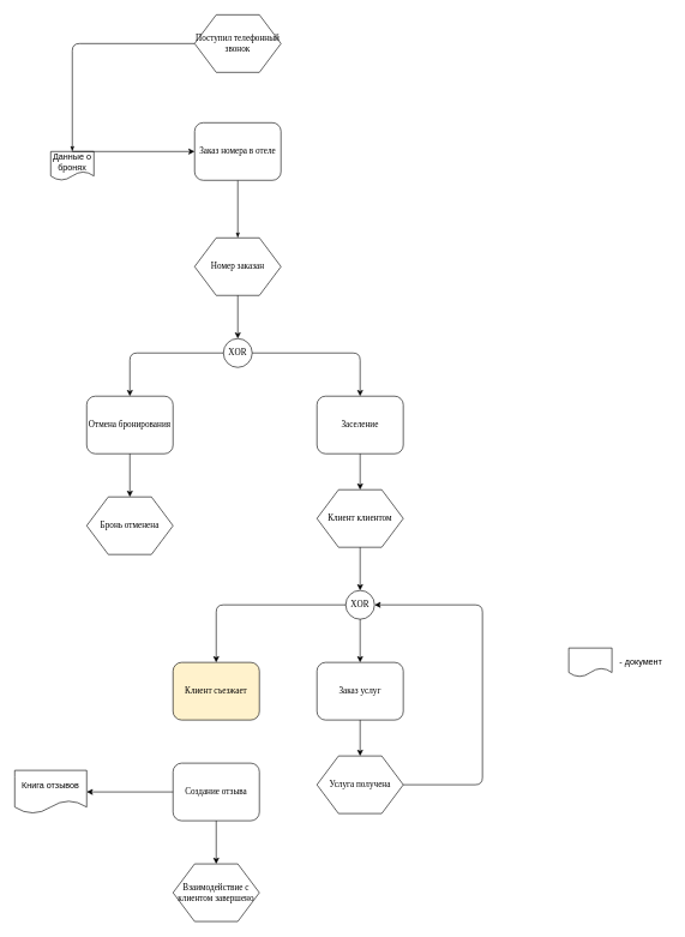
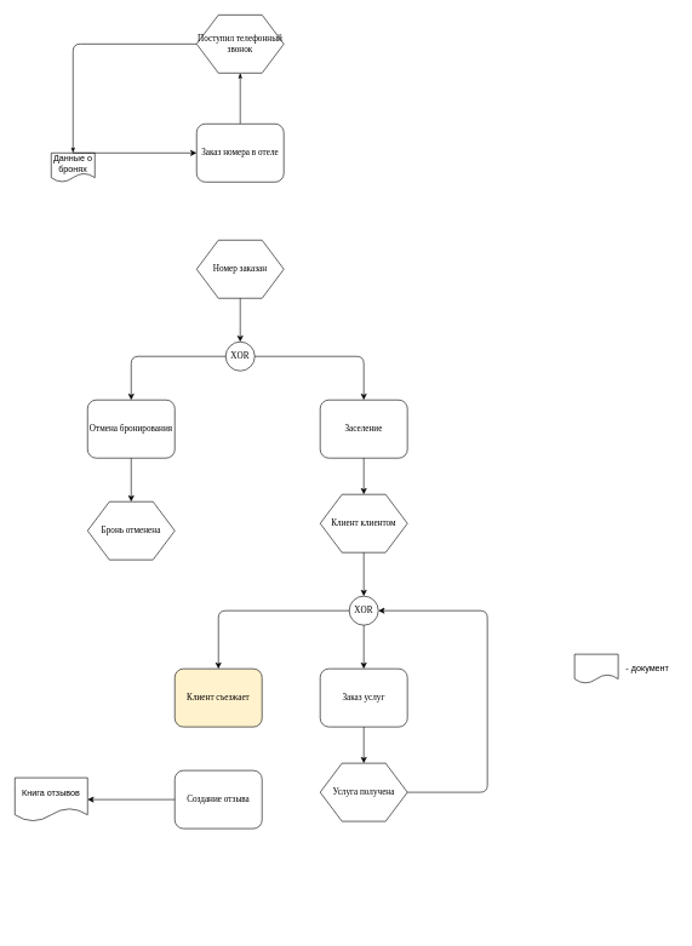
- <mxCell id="4" style="edgeStyle=orthogonalEdgeStyle;rounded=1;html=1;labelBackgroundColor=none;startArrow=none;startFill=0;startSize=5;endArrow=classicThin;endFill=1;endSize=5;jettySize=auto;orthogonalLoop=1;strokeWidth=1;fontFamily=Verdana;fontSize=8;entryX=0.5;entryY=0;entryDx=0;entryDy=0;entryPerimeter=0;" parent="1" source="5" target="11" edge="1"><mxGeometry relative="1" as="geometry"><mxPoint x="330" y="310" as="targetPoint" /></mxGeometry></mxCell>
+ <mxCell id="4" style="edgeStyle=orthogonalEdgeStyle;rounded=1;html=1;labelBackgroundColor=none;startArrow=none;startFill=0;startSize=5;endArrow=classicThin;endFill=1;endSize=5;jettySize=auto;orthogonalLoop=1;strokeWidth=1;fontFamily=Verdana;fontSize=8;" parent="1" source="5" target="3" edge="1"><mxGeometry relative="1" as="geometry"><mxPoint x="330" y="310" as="targetPoint" /></mxGeometry></mxCell>
- <mxCell id="28" value="" style="endArrow=classic;html=1;exitX=0.5;exitY=1;exitDx=0;exitDy=0;entryX=0.5;entryY=0;entryDx=0;entryDy=0;" edge="1" parent="1" source="25" target="26"><mxGeometry width="50" height="50" relative="1" as="geometry"><mxPoint x="155" y="1270" as="sourcePoint" /><mxPoint x="360" y="1170" as="targetPoint" /></mxGeometry></mxCell>
- <mxCell id="26" value="Взаимодействие с клиентом завершено" style="shape=hexagon;perimeter=hexagonPerimeter;whiteSpace=wrap;html=1;rounded=0;shadow=0;labelBackgroundColor=none;strokeWidth=1;fontFamily=Verdana;fontSize=12;align=center;" vertex="1" parent="1"><mxGeometry x="240" y="1200" width="120" height="80" as="geometry" /></mxCell>
